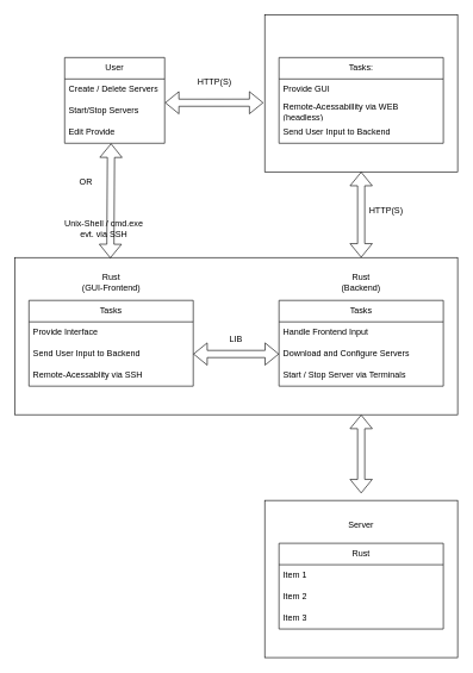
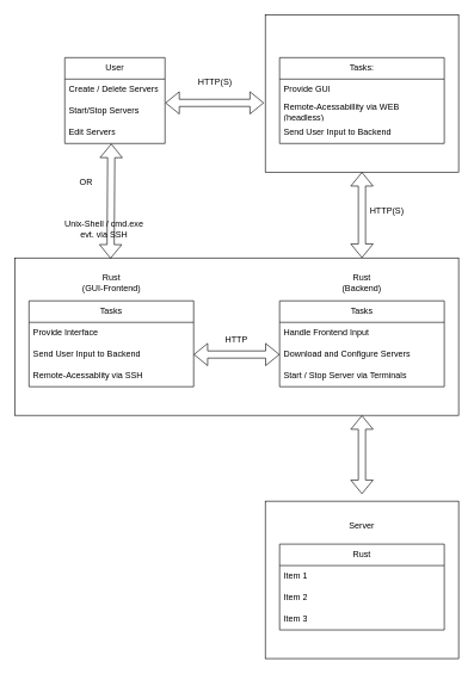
- <mxCell id="5" value="Edit Provide" style="text;strokeColor=none;fillColor=none;align=left;verticalAlign=middle;spacingLeft=4;spacingRight=4;overflow=hidden;points=[[0,0.5],[1,0.5]];portConstraint=eastwest;rotatable=0;whiteSpace=wrap;html=1;" vertex="1" parent="2"><mxGeometry y="90" width="140" height="30" as="geometry" /></mxCell>
+ <mxCell id="5" value="Edit Servers" style="text;strokeColor=none;fillColor=none;align=left;verticalAlign=middle;spacingLeft=4;spacingRight=4;overflow=hidden;points=[[0,0.5],[1,0.5]];portConstraint=eastwest;rotatable=0;whiteSpace=wrap;html=1;" vertex="1" parent="2"><mxGeometry y="90" width="140" height="30" as="geometry" /></mxCell>
- <mxCell id="31" value="LIB" style="text;html=1;align=center;verticalAlign=middle;whiteSpace=wrap;rounded=0;" vertex="1" parent="1"><mxGeometry x="300" y="460" width="60" height="30" as="geometry" /></mxCell>
+ <mxCell id="31" value="HTTP" style="text;html=1;align=center;verticalAlign=middle;whiteSpace=wrap;rounded=0;" vertex="1" parent="1"><mxGeometry x="300" y="460" width="60" height="30" as="geometry" /></mxCell>
